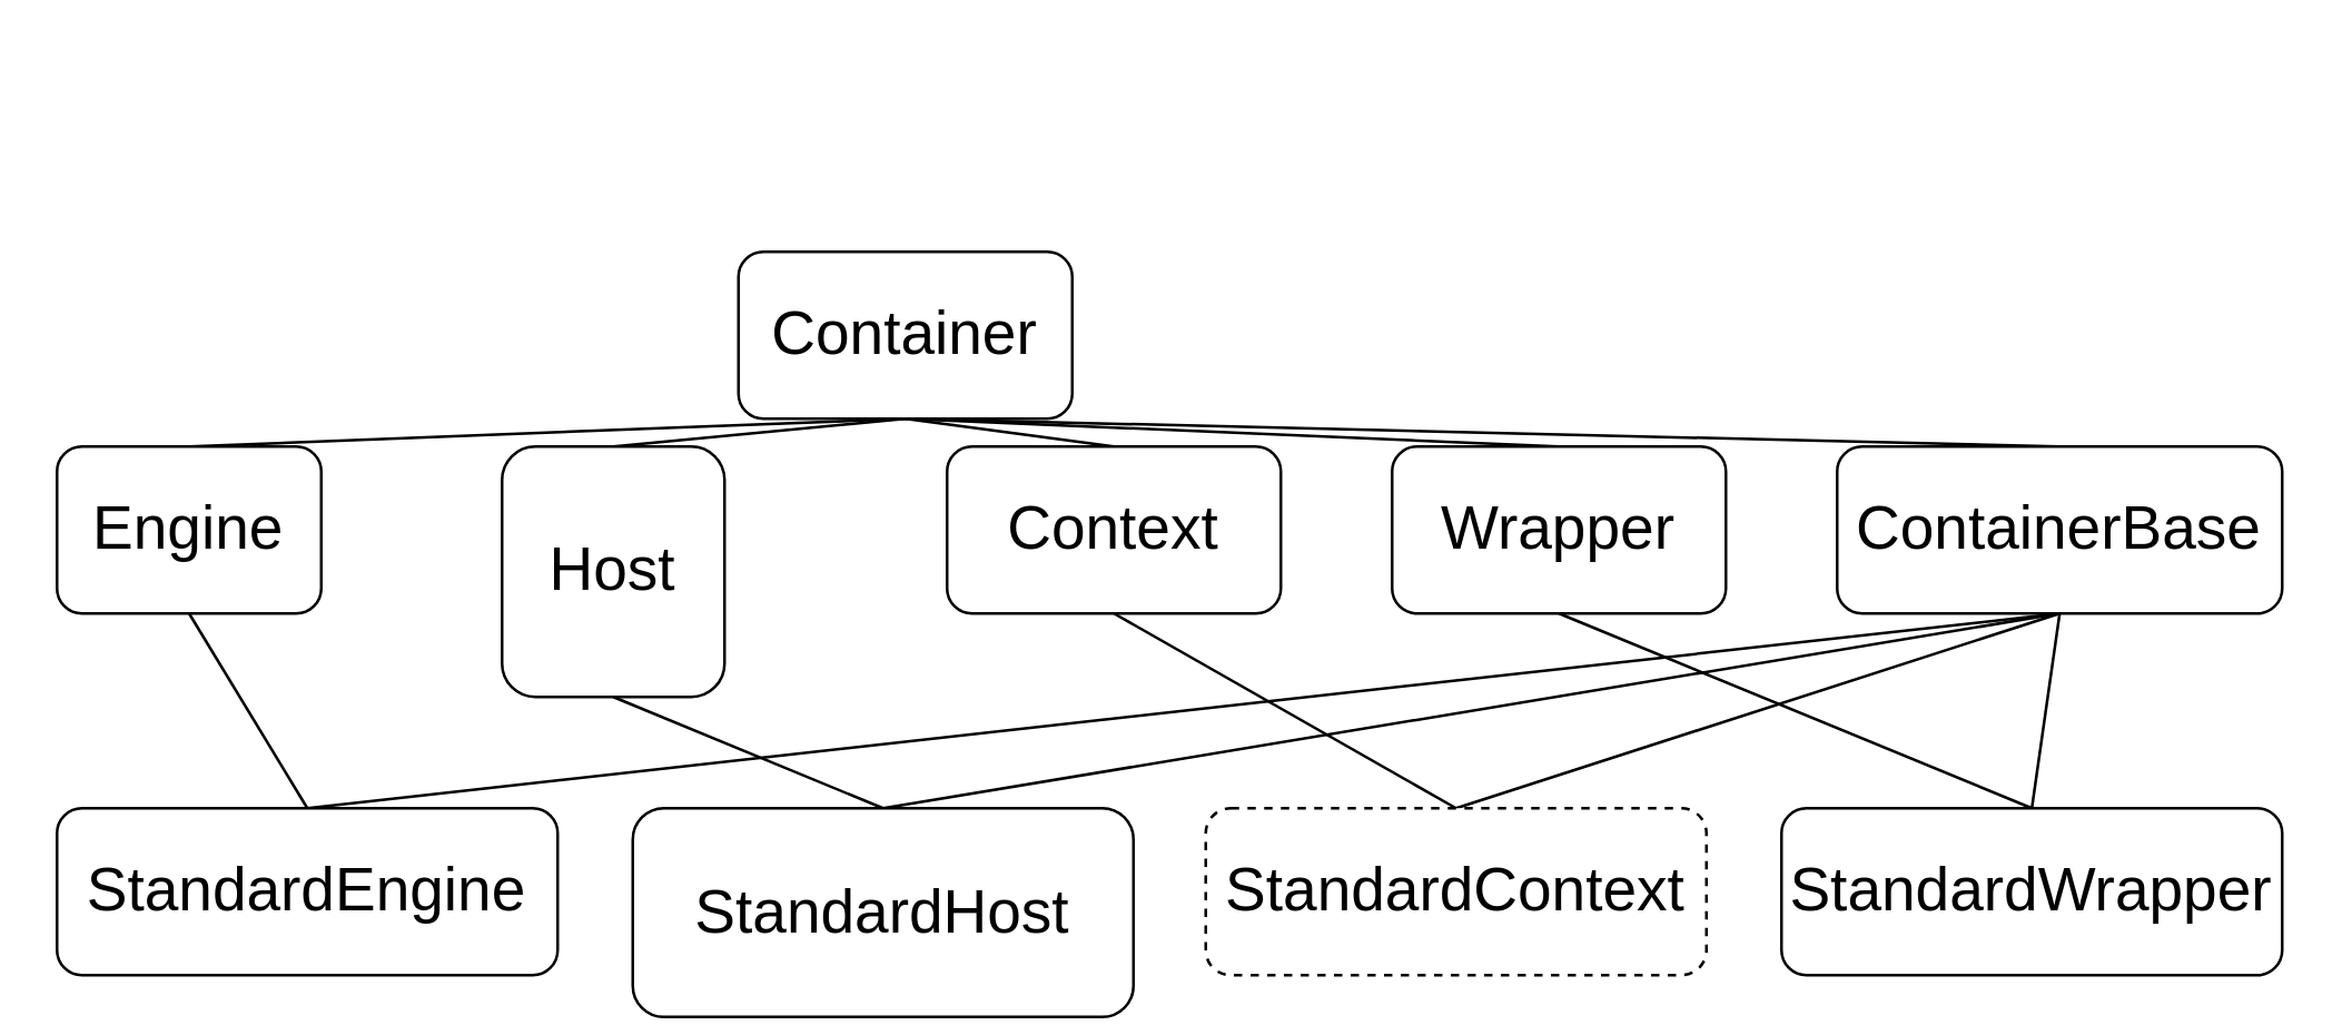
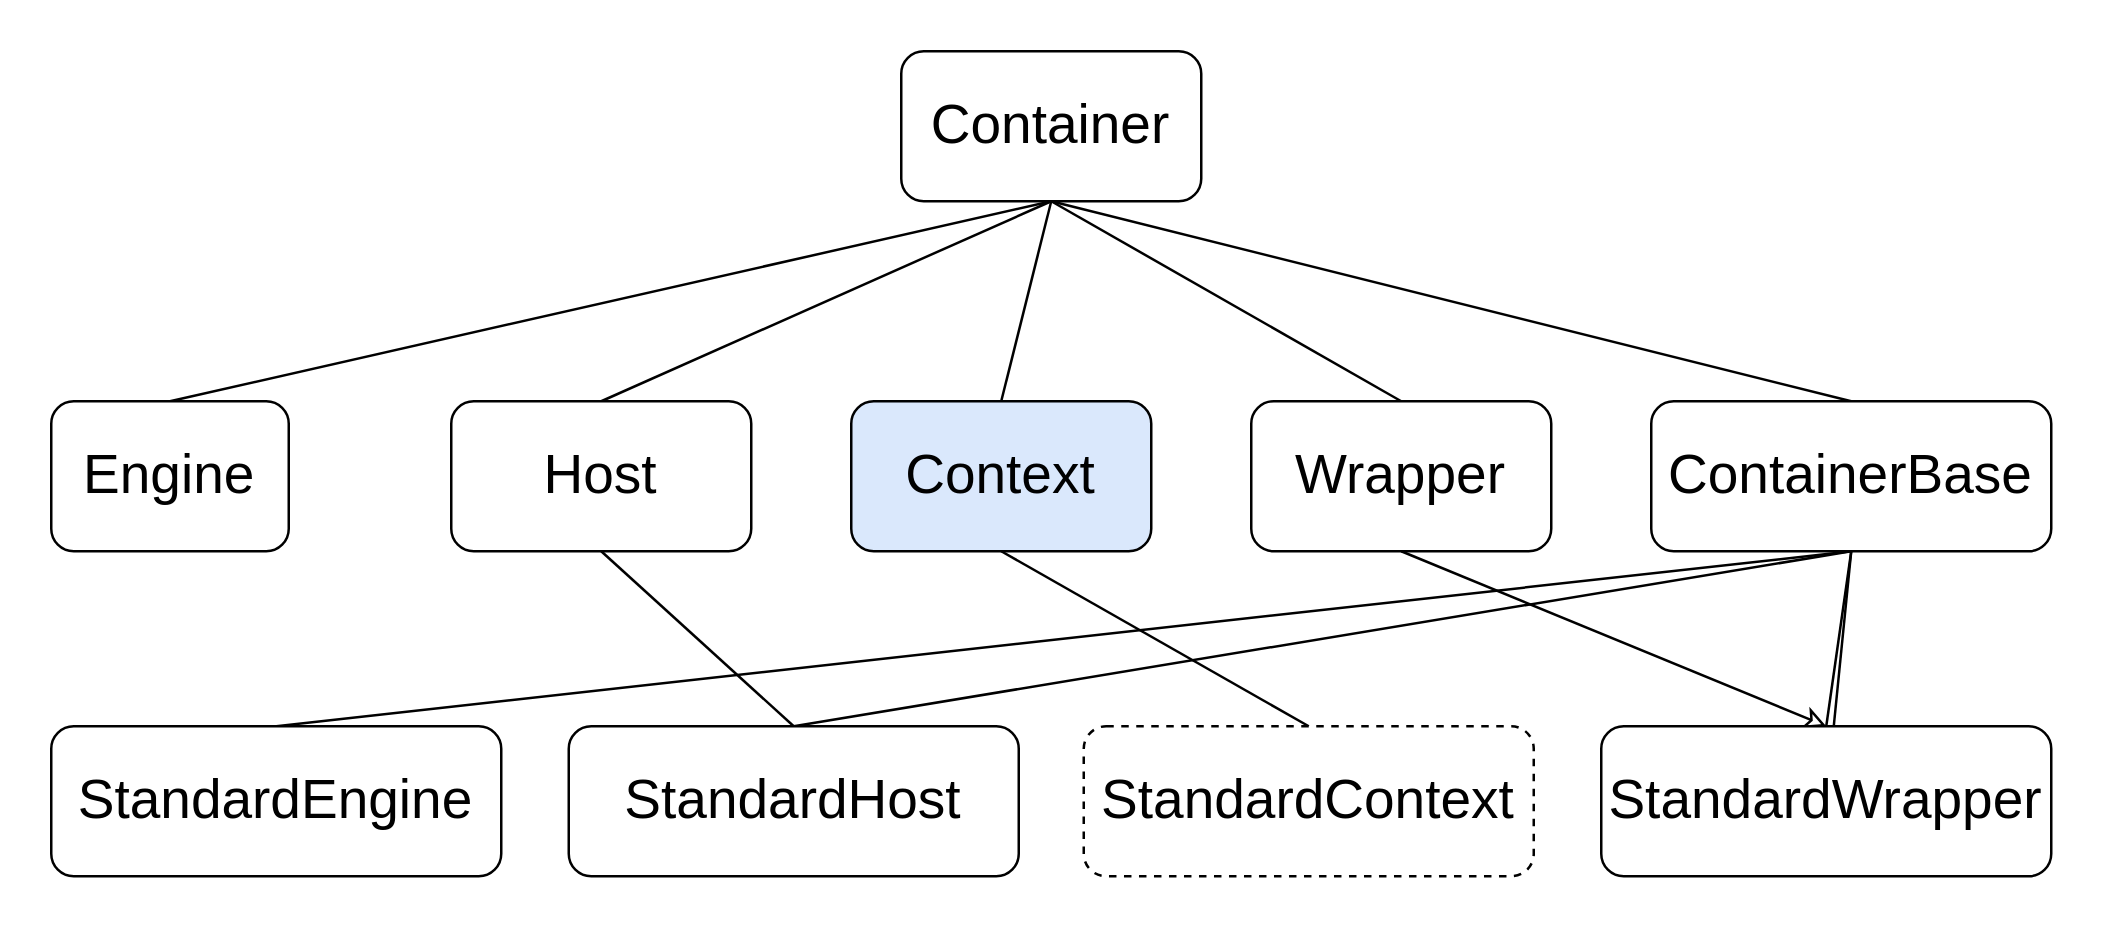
- <mxCell id="7" value="Container" style="rounded=1;whiteSpace=wrap;html=1;fontSize=22;" vertex="1" parent="1"><mxGeometry x="265" y="90" width="120" height="60" as="geometry" /></mxCell>
+ <mxCell id="7" value="Container" style="rounded=1;whiteSpace=wrap;html=1;fontSize=22;" vertex="1" parent="1"><mxGeometry x="360" y="20" width="120" height="60" as="geometry" /></mxCell>
- <mxCell id="13" value="Context" style="rounded=1;whiteSpace=wrap;html=1;fontSize=22;" vertex="1" parent="1"><mxGeometry x="340" y="160" width="120" height="60" as="geometry" /></mxCell>
+ <mxCell id="13" value="Context" style="rounded=1;whiteSpace=wrap;html=1;fontSize=22;fillColor=#dae8fc;" vertex="1" parent="1"><mxGeometry x="340" y="160" width="120" height="60" as="geometry" /></mxCell>
- <mxCell id="11" value="Host" style="rounded=1;whiteSpace=wrap;html=1;fontSize=22;" vertex="1" parent="1"><mxGeometry x="180" y="160" width="80" height="90" as="geometry" /></mxCell>
+ <mxCell id="11" value="Host" style="rounded=1;whiteSpace=wrap;html=1;fontSize=22;" vertex="1" parent="1"><mxGeometry x="180" y="160" width="120" height="60" as="geometry" /></mxCell>
- <mxCell id="8" style="edgeStyle=none;rounded=0;orthogonalLoop=1;jettySize=auto;html=1;exitX=0.5;exitY=1;exitDx=0;exitDy=0;entryX=0.5;entryY=0;entryDx=0;entryDy=0;endArrow=none;endFill=0;fontSize=22;" edge="1" parent="1" source="9" target="21"><mxGeometry relative="1" as="geometry" /></mxCell>
- <mxCell id="17" style="edgeStyle=none;rounded=0;orthogonalLoop=1;jettySize=auto;html=1;exitX=0.5;exitY=1;exitDx=0;exitDy=0;endArrow=none;endFill=0;fontSize=22;entryX=0.5;entryY=0;entryDx=0;entryDy=0;" edge="1" parent="1" source="19" target="23"><mxGeometry relative="1" as="geometry"><mxPoint x="520" y="290" as="targetPoint" /></mxGeometry></mxCell>
+ <mxCell id="17" style="edgeStyle=none;rounded=0;orthogonalLoop=1;jettySize=auto;html=1;exitX=0.5;exitY=1;exitDx=0;exitDy=0;endArrow=none;endFill=0;fontSize=22;" edge="1" parent="1" source="19" target="24"><mxGeometry relative="1" as="geometry"><mxPoint x="520" y="290" as="targetPoint" /></mxGeometry></mxCell>
- <mxCell id="14" style="edgeStyle=none;rounded=0;orthogonalLoop=1;jettySize=auto;html=1;exitX=0.5;exitY=1;exitDx=0;exitDy=0;entryX=0.5;entryY=0;entryDx=0;entryDy=0;endArrow=none;endFill=0;fontSize=22;" edge="1" parent="1" source="15" target="24"><mxGeometry relative="1" as="geometry" /></mxCell>
+ <mxCell id="14" style="edgeStyle=none;rounded=0;orthogonalLoop=1;jettySize=auto;html=1;exitX=0.5;exitY=1;exitDx=0;exitDy=0;entryX=0.5;entryY=0;entryDx=0;entryDy=0;endArrow=classic;endFill=0;fontSize=22;" edge="1" parent="1" source="15" target="24"><mxGeometry relative="1" as="geometry" /></mxCell>
- <mxCell id="22" value="StandardHost" style="rounded=1;whiteSpace=wrap;html=1;fontSize=22;" vertex="1" parent="1"><mxGeometry x="227" y="290" width="180" height="75" as="geometry" /></mxCell>
+ <mxCell id="22" value="StandardHost" style="rounded=1;whiteSpace=wrap;html=1;fontSize=22;" vertex="1" parent="1"><mxGeometry x="227" y="290" width="180" height="60" as="geometry" /></mxCell>
